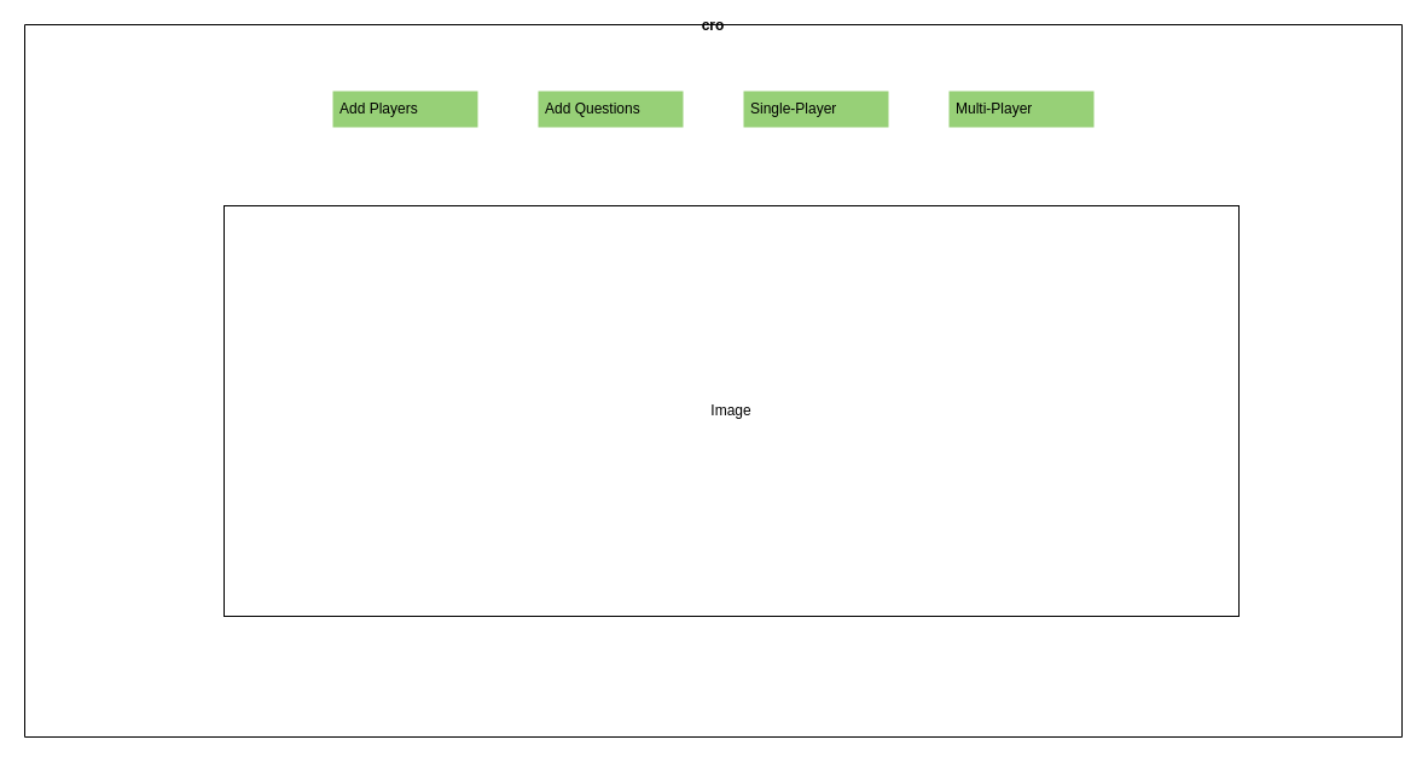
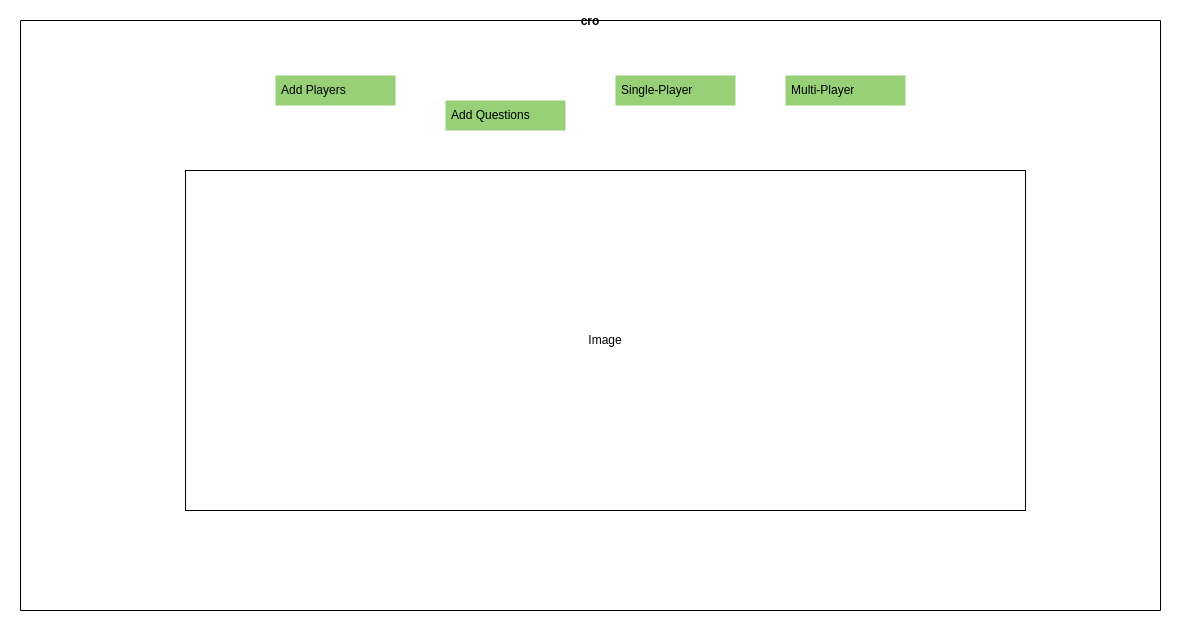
- <mxCell id="5" value="Add Questions" style="text;strokeColor=none;fillColor=#97D077;align=left;verticalAlign=middle;spacingLeft=4;spacingRight=4;overflow=hidden;points=[[0,0.5],[1,0.5]];portConstraint=eastwest;rotatable=0;whiteSpace=wrap;html=1;" vertex="1" parent="3"><mxGeometry x="425" y="55" width="120" height="30" as="geometry" /></mxCell>
+ <mxCell id="5" value="Add Questions" style="text;strokeColor=none;fillColor=#97D077;align=left;verticalAlign=middle;spacingLeft=4;spacingRight=4;overflow=hidden;points=[[0,0.5],[1,0.5]];portConstraint=eastwest;rotatable=0;whiteSpace=wrap;html=1;" vertex="1" parent="3"><mxGeometry x="425" y="80" width="120" height="30" as="geometry" /></mxCell>
